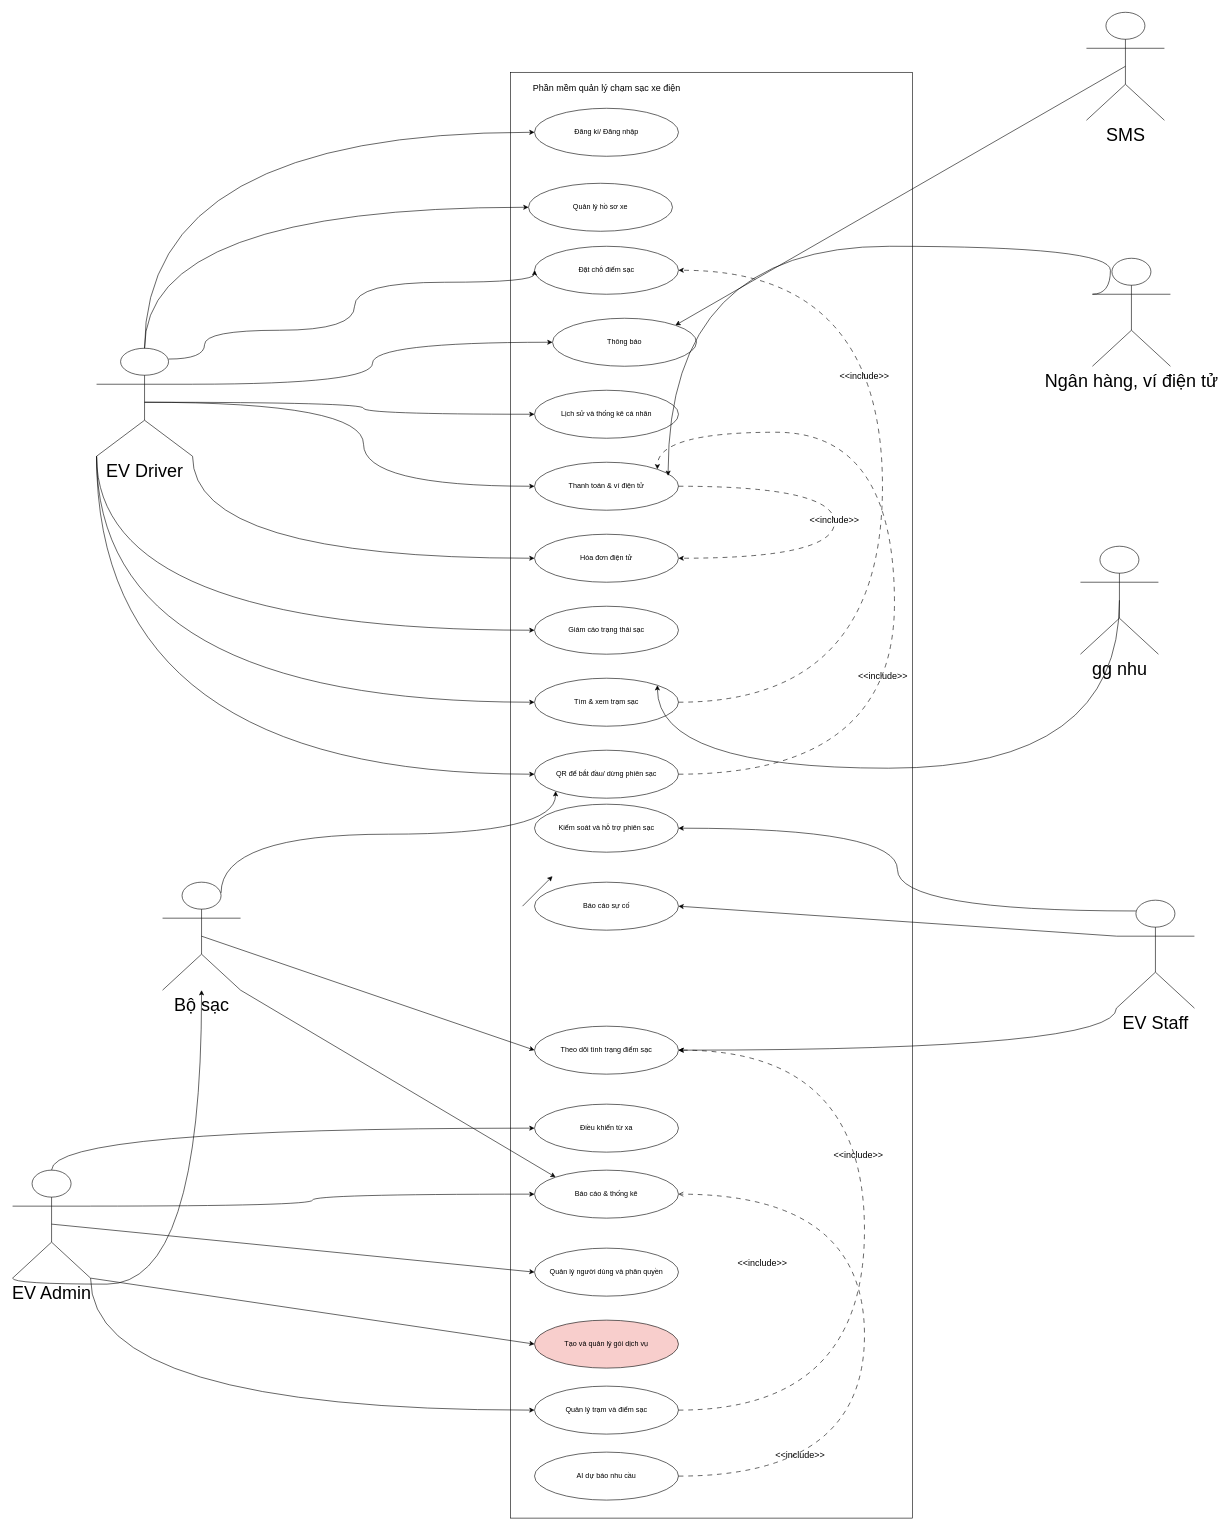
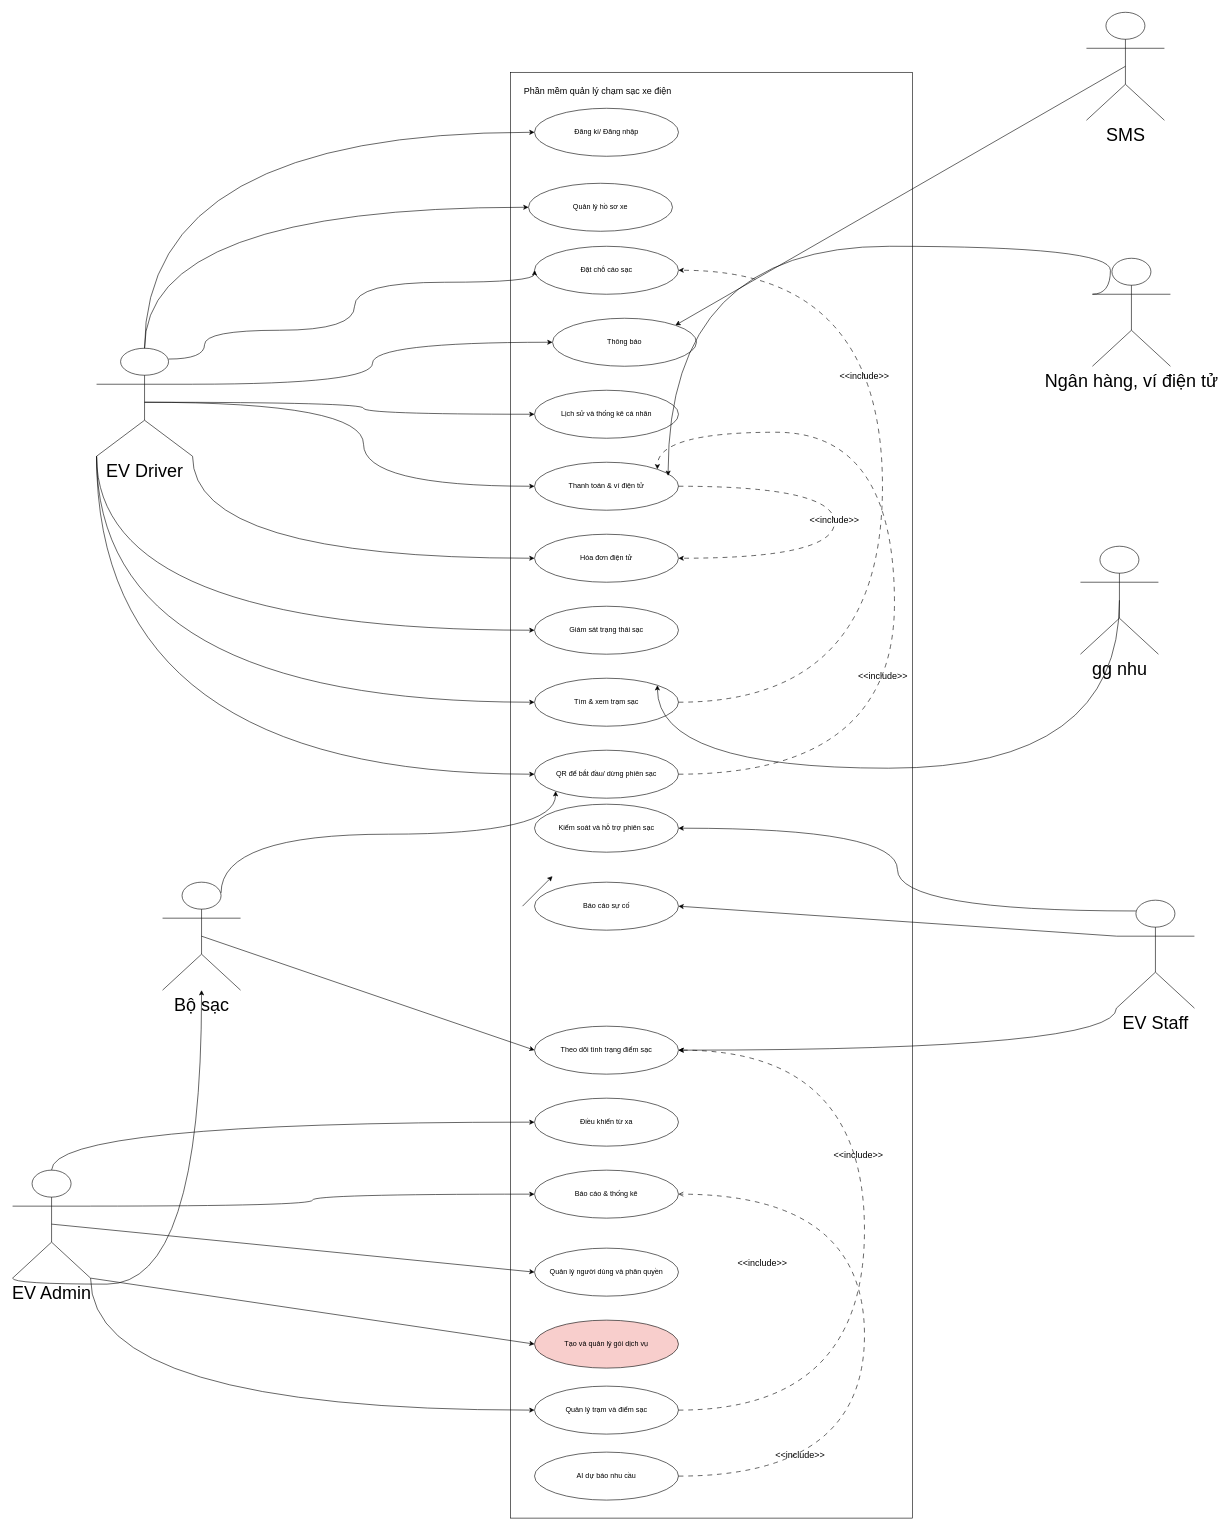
- <mxCell id="5" value="&lt;font style=&quot;font-size: 15px;&quot;&gt;Phần mềm quản lý chạm sạc xe điện&lt;/font&gt;" style="text;html=1;whiteSpace=wrap;strokeColor=none;fillColor=none;align=center;verticalAlign=middle;rounded=0;" vertex="1" parent="1"><mxGeometry x="877.5" y="130" width="265" height="30" as="geometry" /></mxCell>
+ <mxCell id="5" value="&lt;font style=&quot;font-size: 15px;&quot;&gt;Phần mềm quản lý chạm sạc xe điện&lt;/font&gt;" style="text;html=1;whiteSpace=wrap;strokeColor=none;fillColor=none;align=center;verticalAlign=middle;rounded=0;" vertex="1" parent="1"><mxGeometry x="862.5" y="135" width="265" height="30" as="geometry" /></mxCell>
- <mxCell id="7" value="Đặt chỗ điểm sạc" style="ellipse;whiteSpace=wrap;html=1;" vertex="1" parent="1"><mxGeometry x="890" y="410" width="240" height="80" as="geometry" /></mxCell>
+ <mxCell id="7" value="Đặt chỗ cáo sạc" style="ellipse;whiteSpace=wrap;html=1;" vertex="1" parent="1"><mxGeometry x="890" y="410" width="240" height="80" as="geometry" /></mxCell>
- <mxCell id="12" value="Giám cáo trạng thái sạc" style="ellipse;whiteSpace=wrap;html=1;" vertex="1" parent="1"><mxGeometry x="890" y="1010" width="240" height="80" as="geometry" /></mxCell>
+ <mxCell id="12" value="Giám sát trạng thái sạc" style="ellipse;whiteSpace=wrap;html=1;" vertex="1" parent="1"><mxGeometry x="890" y="1010" width="240" height="80" as="geometry" /></mxCell>
- <mxCell id="66" value="" style="endArrow=classic;html=1;rounded=0;exitX=1;exitY=1;exitDx=0;exitDy=0;exitPerimeter=0;entryX=0;entryY=0;entryDx=0;entryDy=0;" edge="1" parent="1" source="63" target="20"><mxGeometry width="50" height="50" relative="1" as="geometry"><mxPoint x="870" y="1680" as="sourcePoint" /><mxPoint x="920" y="1630" as="targetPoint" /></mxGeometry></mxCell>
- <mxCell id="19" value="Điều khiển từ xa" style="ellipse;whiteSpace=wrap;html=1;" vertex="1" parent="1"><mxGeometry x="890" y="1840" width="240" height="80" as="geometry" /></mxCell>
+ <mxCell id="19" value="Điều khiển từ xa" style="ellipse;whiteSpace=wrap;html=1;" vertex="1" parent="1"><mxGeometry x="890" y="1830" width="240" height="80" as="geometry" /></mxCell>
